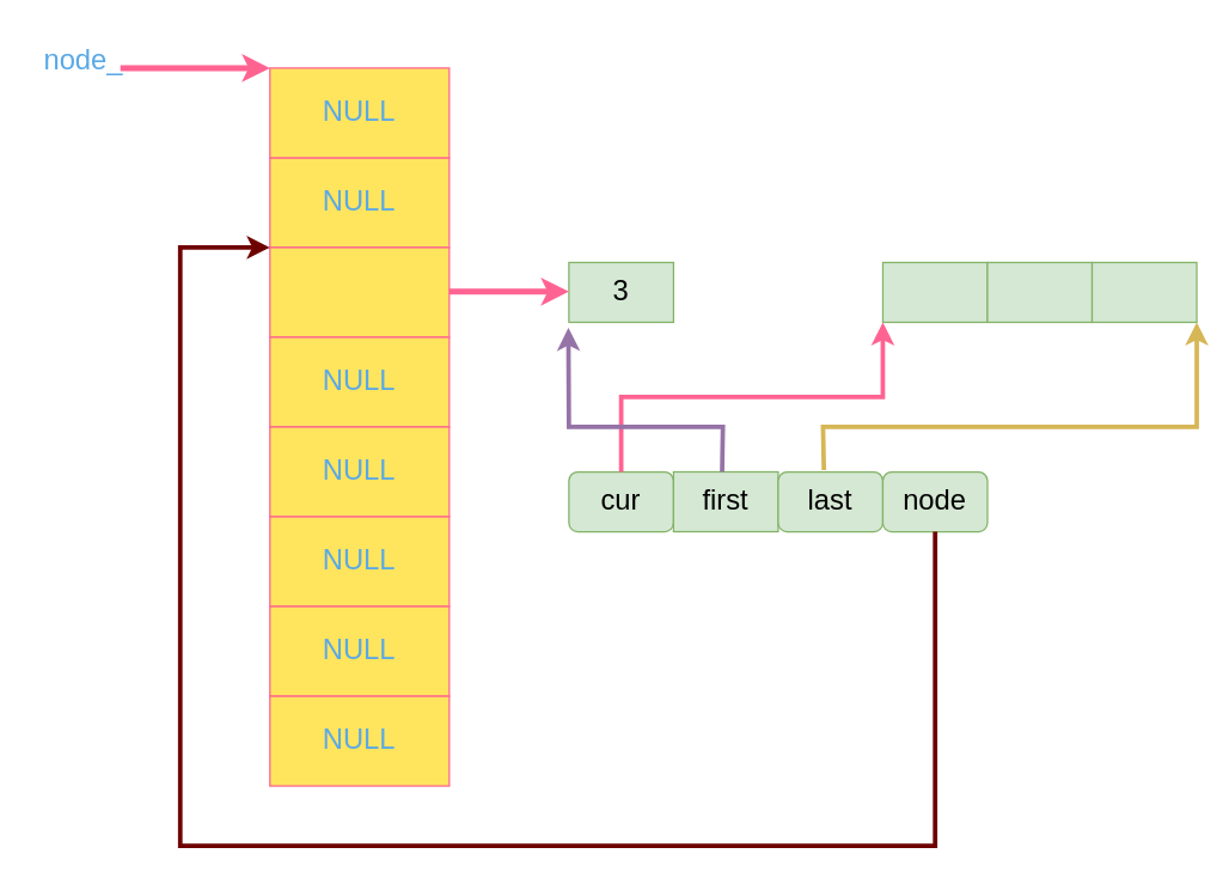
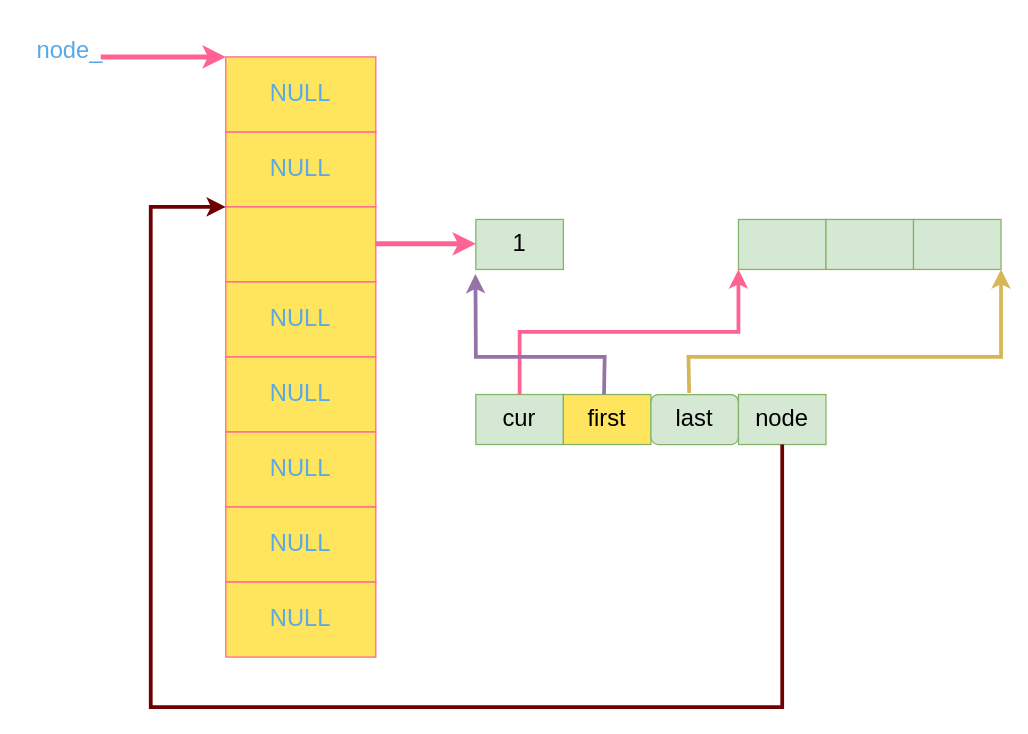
- <mxCell id="14" value="3" style="rounded=0;whiteSpace=wrap;html=1;strokeColor=#82b366;fillColor=#d5e8d4;fontSize=19;" vertex="1" parent="13"><mxGeometry width="70" height="40" as="geometry" /></mxCell>
+ <mxCell id="14" value="1" style="rounded=0;whiteSpace=wrap;html=1;strokeColor=#82b366;fillColor=#d5e8d4;fontSize=19;" vertex="1" parent="13"><mxGeometry width="70" height="40" as="geometry" /></mxCell>
- <mxCell id="20" value="cur" style="whiteSpace=wrap;html=1;strokeColor=#82b366;fillColor=#d5e8d4;fontSize=19;rounded=1;" vertex="1" parent="19"><mxGeometry width="70" height="40" as="geometry" /></mxCell>
+ <mxCell id="20" value="cur" style="rounded=0;whiteSpace=wrap;html=1;strokeColor=#82b366;fillColor=#d5e8d4;fontSize=19;" vertex="1" parent="19"><mxGeometry width="70" height="40" as="geometry" /></mxCell>
- <mxCell id="21" value="first" style="rounded=0;whiteSpace=wrap;html=1;strokeColor=#82b366;fillColor=#d5e8d4;fontSize=19;" vertex="1" parent="19"><mxGeometry x="70" width="70" height="40" as="geometry" /></mxCell>
+ <mxCell id="21" value="first" style="rounded=0;whiteSpace=wrap;html=1;strokeColor=#82b366;fillColor=#ffe45e;fontSize=19;" vertex="1" parent="19"><mxGeometry x="70" width="70" height="40" as="geometry" /></mxCell>
- <mxCell id="23" value="node" style="whiteSpace=wrap;html=1;strokeColor=#82b366;fillColor=#d5e8d4;fontSize=19;rounded=1;" vertex="1" parent="19"><mxGeometry x="210" width="70" height="40" as="geometry" /></mxCell>
+ <mxCell id="23" value="node" style="rounded=0;whiteSpace=wrap;html=1;strokeColor=#82b366;fillColor=#d5e8d4;fontSize=19;" vertex="1" parent="19"><mxGeometry x="210" width="70" height="40" as="geometry" /></mxCell>
